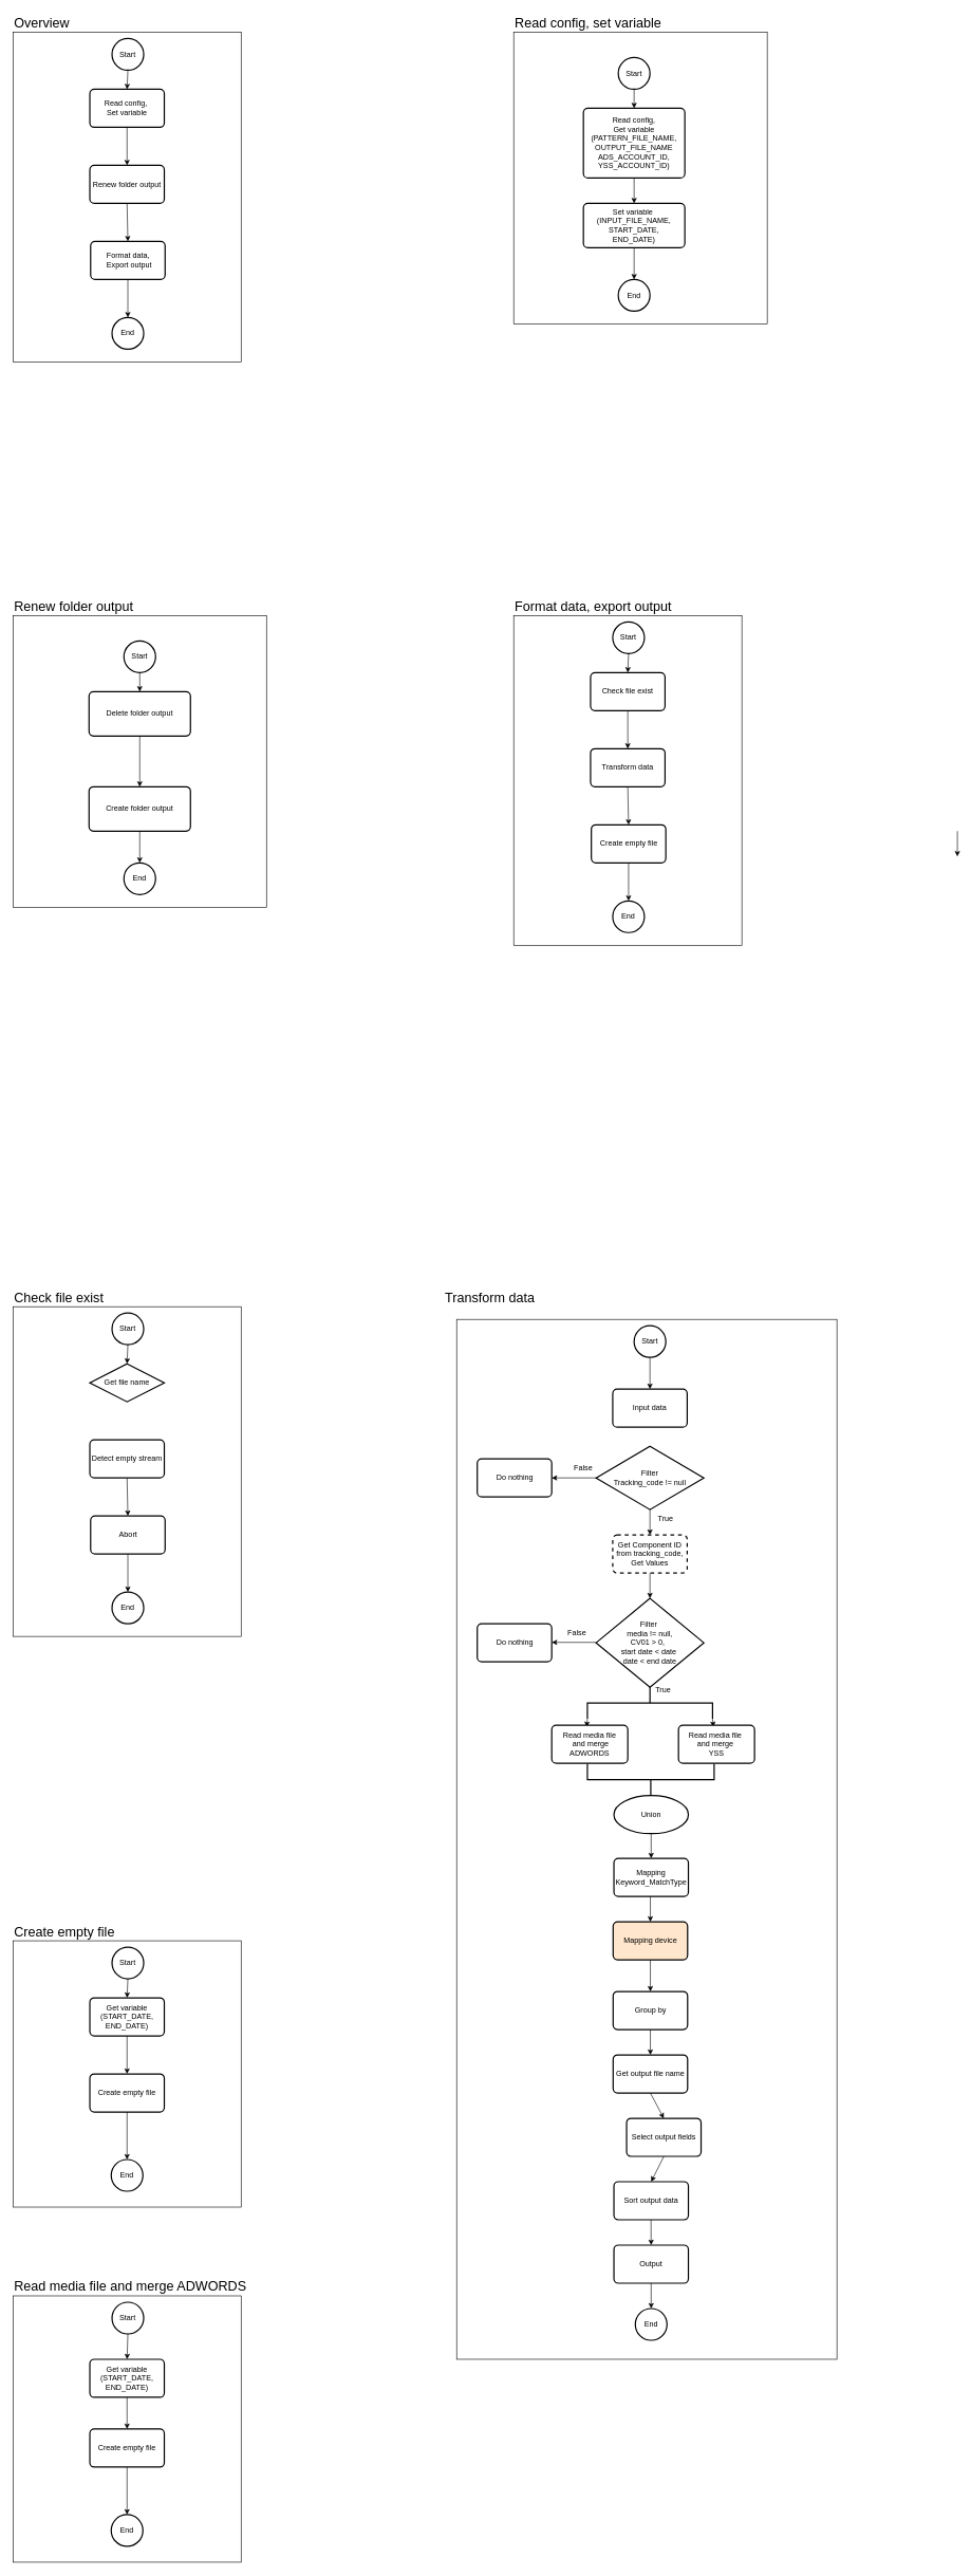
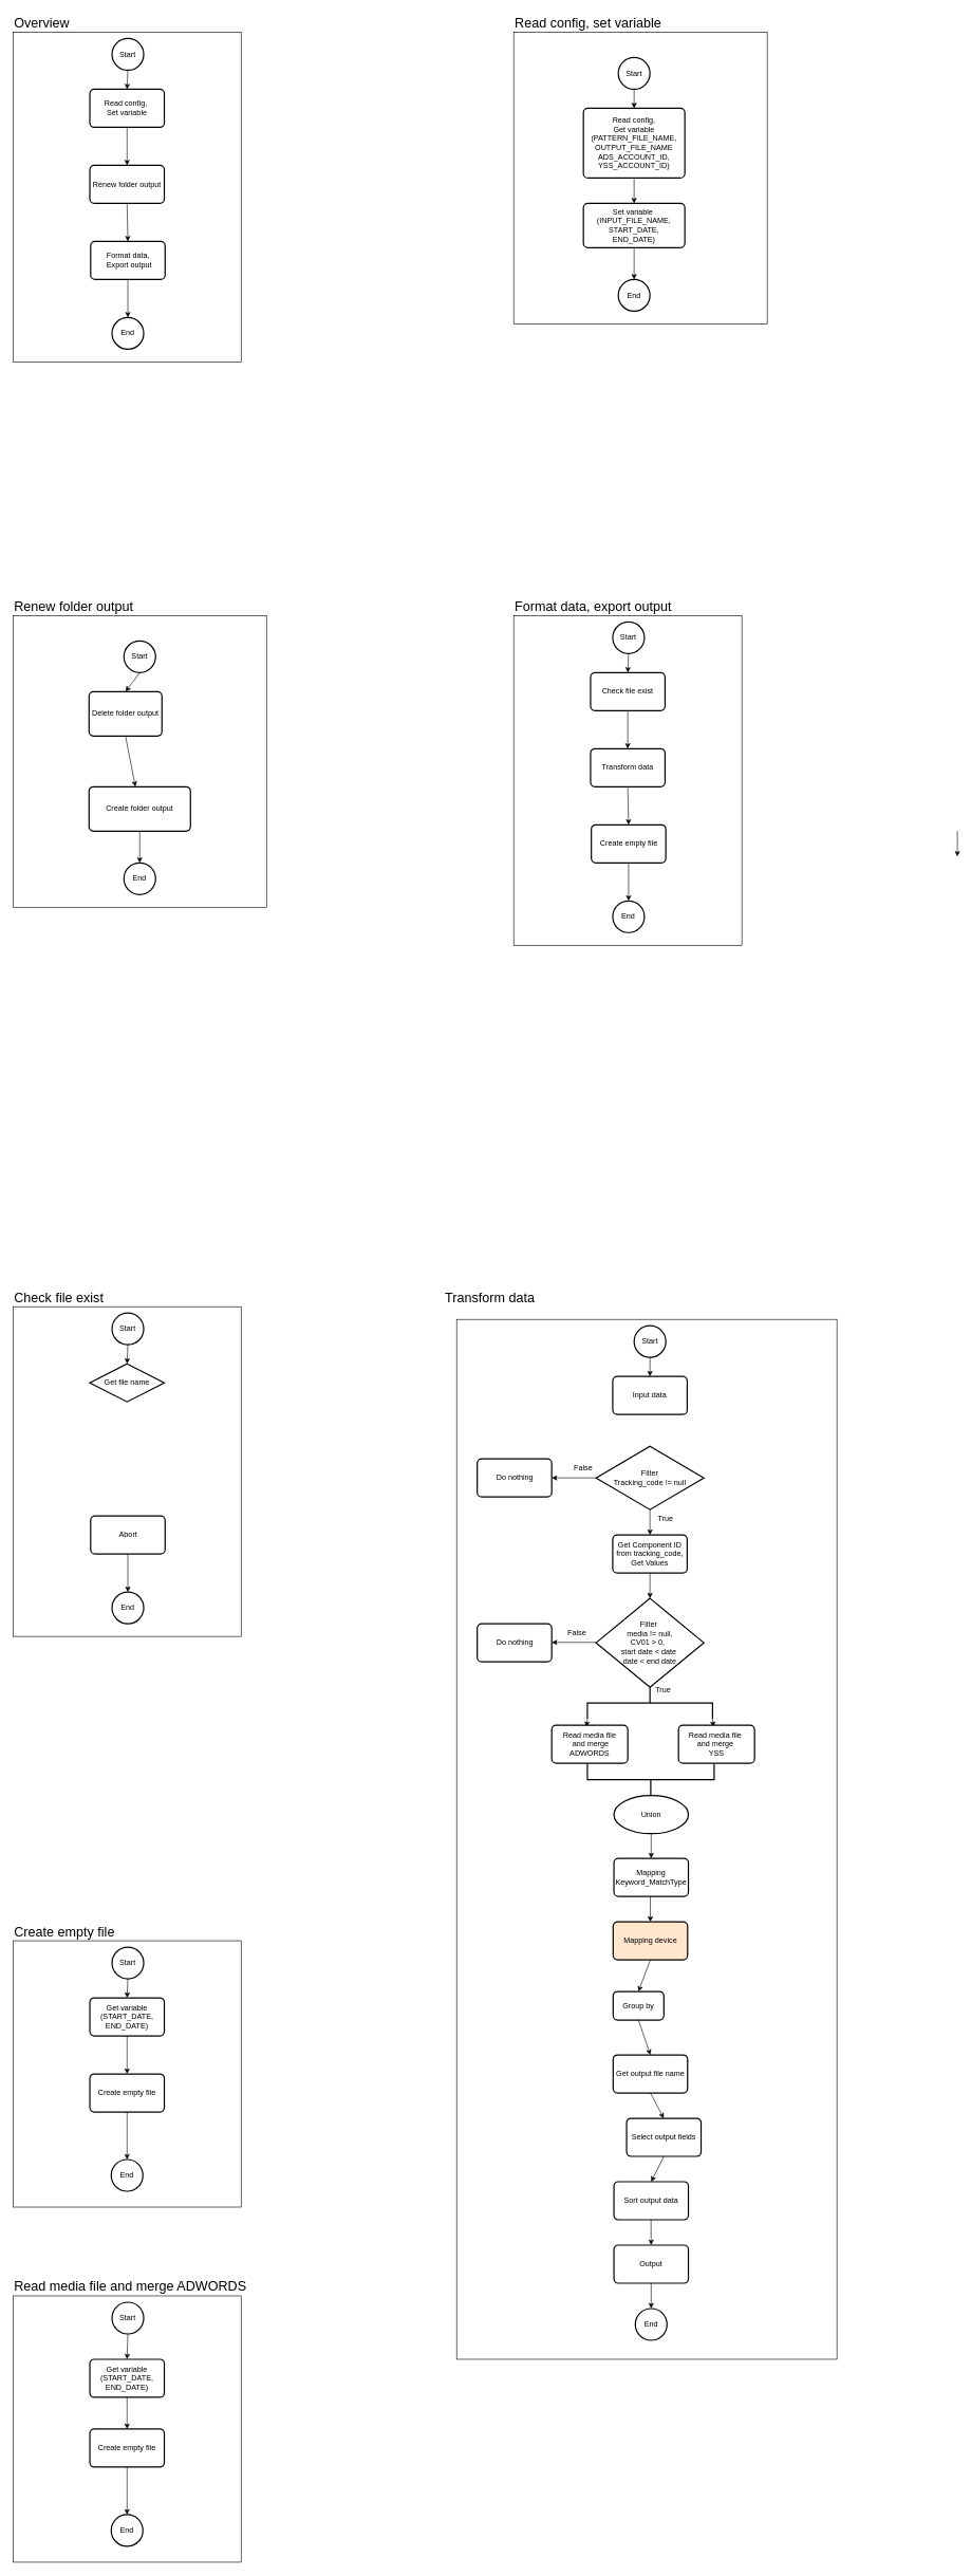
- <mxCell id="41" value="Delete folder output" style="rounded=1;whiteSpace=wrap;html=1;absoluteArcSize=1;arcSize=14;strokeWidth=2;" vertex="1" parent="1"><mxGeometry x="140" y="1090" width="160" height="70" as="geometry" /></mxCell>
+ <mxCell id="41" value="Delete folder output" style="rounded=1;whiteSpace=wrap;html=1;absoluteArcSize=1;arcSize=14;strokeWidth=2;" vertex="1" parent="1"><mxGeometry x="140" y="1090" width="115" height="70" as="geometry" /></mxCell>
- <mxCell id="5" value="Input data" style="rounded=1;whiteSpace=wrap;html=1;absoluteArcSize=1;arcSize=14;strokeWidth=2;" vertex="1" parent="1"><mxGeometry x="966.25" y="2190" width="117.5" height="60" as="geometry" /></mxCell>
+ <mxCell id="5" value="Input data" style="rounded=1;whiteSpace=wrap;html=1;absoluteArcSize=1;arcSize=14;strokeWidth=2;" vertex="1" parent="1"><mxGeometry x="966.25" y="2170" width="117.5" height="60" as="geometry" /></mxCell>
- <mxCell id="65" value="Detect empty stream" style="rounded=1;whiteSpace=wrap;html=1;absoluteArcSize=1;arcSize=14;strokeWidth=2;" vertex="1" parent="1"><mxGeometry x="141.25" y="2270" width="117.5" height="60" as="geometry" /></mxCell>
- <mxCell id="67" value="" style="endArrow=classic;html=1;rounded=0;exitX=0.5;exitY=1;exitDx=0;exitDy=0;entryX=0.5;entryY=0;entryDx=0;entryDy=0;" edge="1" parent="1" source="65" target="66"><mxGeometry width="50" height="50" relative="1" as="geometry"><mxPoint x="210.25" y="2220" as="sourcePoint" /><mxPoint x="210.25" y="2280" as="targetPoint" /></mxGeometry></mxCell>
- <mxCell id="7" value="Get Component ID from tracking_code,&lt;div&gt;Get Values&lt;/div&gt;" style="rounded=1;whiteSpace=wrap;html=1;absoluteArcSize=1;arcSize=14;strokeWidth=2;dashed=1;" vertex="1" parent="1"><mxGeometry x="966.25" y="2420" width="117.5" height="60" as="geometry" /></mxCell>
+ <mxCell id="7" value="Get Component ID from tracking_code,&lt;div&gt;Get Values&lt;/div&gt;" style="rounded=1;whiteSpace=wrap;html=1;absoluteArcSize=1;arcSize=14;strokeWidth=2;" vertex="1" parent="1"><mxGeometry x="966.25" y="2420" width="117.5" height="60" as="geometry" /></mxCell>
- <mxCell id="12" value="Group by" style="rounded=1;whiteSpace=wrap;html=1;absoluteArcSize=1;arcSize=14;strokeWidth=2;" vertex="1" parent="1"><mxGeometry x="966.88" y="3140" width="117.5" height="60" as="geometry" /></mxCell>
+ <mxCell id="12" value="Group by" style="rounded=1;whiteSpace=wrap;html=1;absoluteArcSize=1;arcSize=14;strokeWidth=2;" vertex="1" parent="1"><mxGeometry x="966.88" y="3140" width="80" height="45" as="geometry" /></mxCell>
